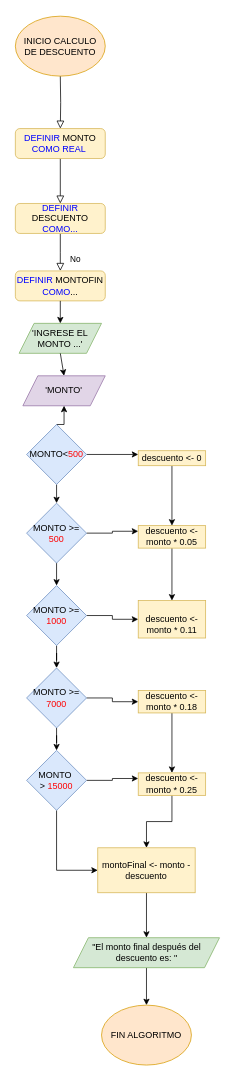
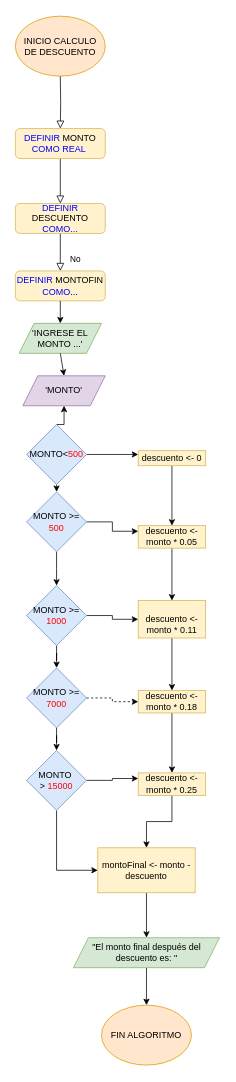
- <mxCell id="18" value="&lt;font color=&quot;#000000&quot;&gt;MONTO &amp;gt;= &lt;/font&gt;&lt;font color=&quot;#ff0000&quot;&gt;500&lt;/font&gt;" style="rhombus;whiteSpace=wrap;html=1;fillColor=#dae8fc;strokeColor=#6c8ebf;" vertex="1" parent="1"><mxGeometry x="35" y="670" width="80" height="80" as="geometry" /></mxCell>
+ <mxCell id="18" value="&lt;font color=&quot;#000000&quot;&gt;MONTO &amp;gt;= &lt;/font&gt;&lt;font color=&quot;#ff0000&quot;&gt;500&lt;/font&gt;" style="rhombus;whiteSpace=wrap;html=1;fillColor=#dae8fc;strokeColor=#6c8ebf;" vertex="1" parent="1"><mxGeometry x="35" y="655" width="80" height="80" as="geometry" /></mxCell>
+ <mxCell id="32" style="edgeStyle=orthogonalEdgeStyle;rounded=0;orthogonalLoop=1;jettySize=auto;html=1;exitX=0.5;exitY=1;exitDx=0;exitDy=0;entryX=0.5;entryY=0;entryDx=0;entryDy=0;fontColor=#FF0000;" edge="1" parent="1" source="33" target="35"><mxGeometry relative="1" as="geometry" /></mxCell>
- <mxCell id="23" style="edgeStyle=orthogonalEdgeStyle;rounded=0;orthogonalLoop=1;jettySize=auto;html=1;exitX=1;exitY=0.5;exitDx=0;exitDy=0;fontColor=#FF0000;" edge="1" parent="1" source="24" target="35"><mxGeometry relative="1" as="geometry" /></mxCell>
+ <mxCell id="23" style="edgeStyle=orthogonalEdgeStyle;rounded=0;orthogonalLoop=1;jettySize=auto;html=1;exitX=1;exitY=0.5;exitDx=0;exitDy=0;fontColor=#FF0000;dashed=1;" edge="1" parent="1" source="24" target="35"><mxGeometry relative="1" as="geometry" /></mxCell>
